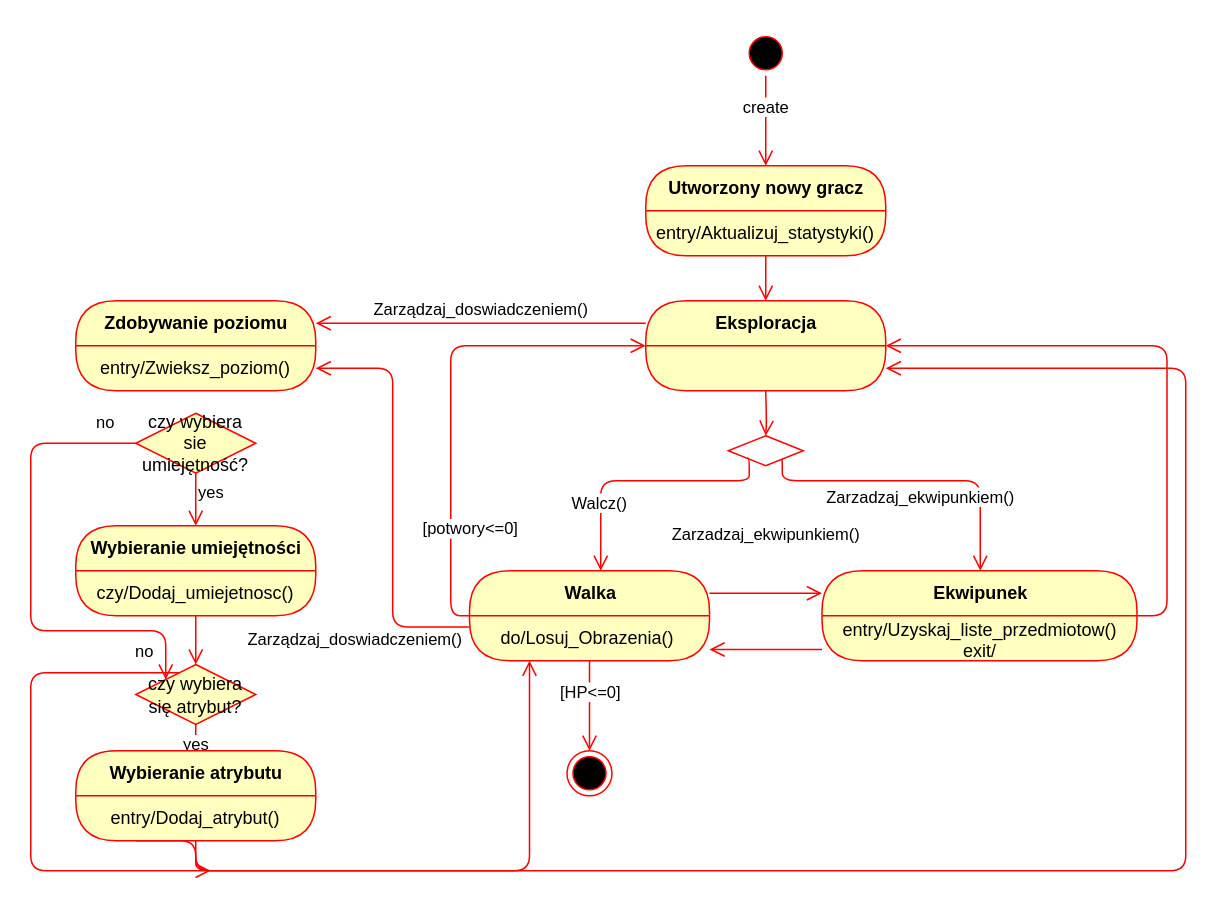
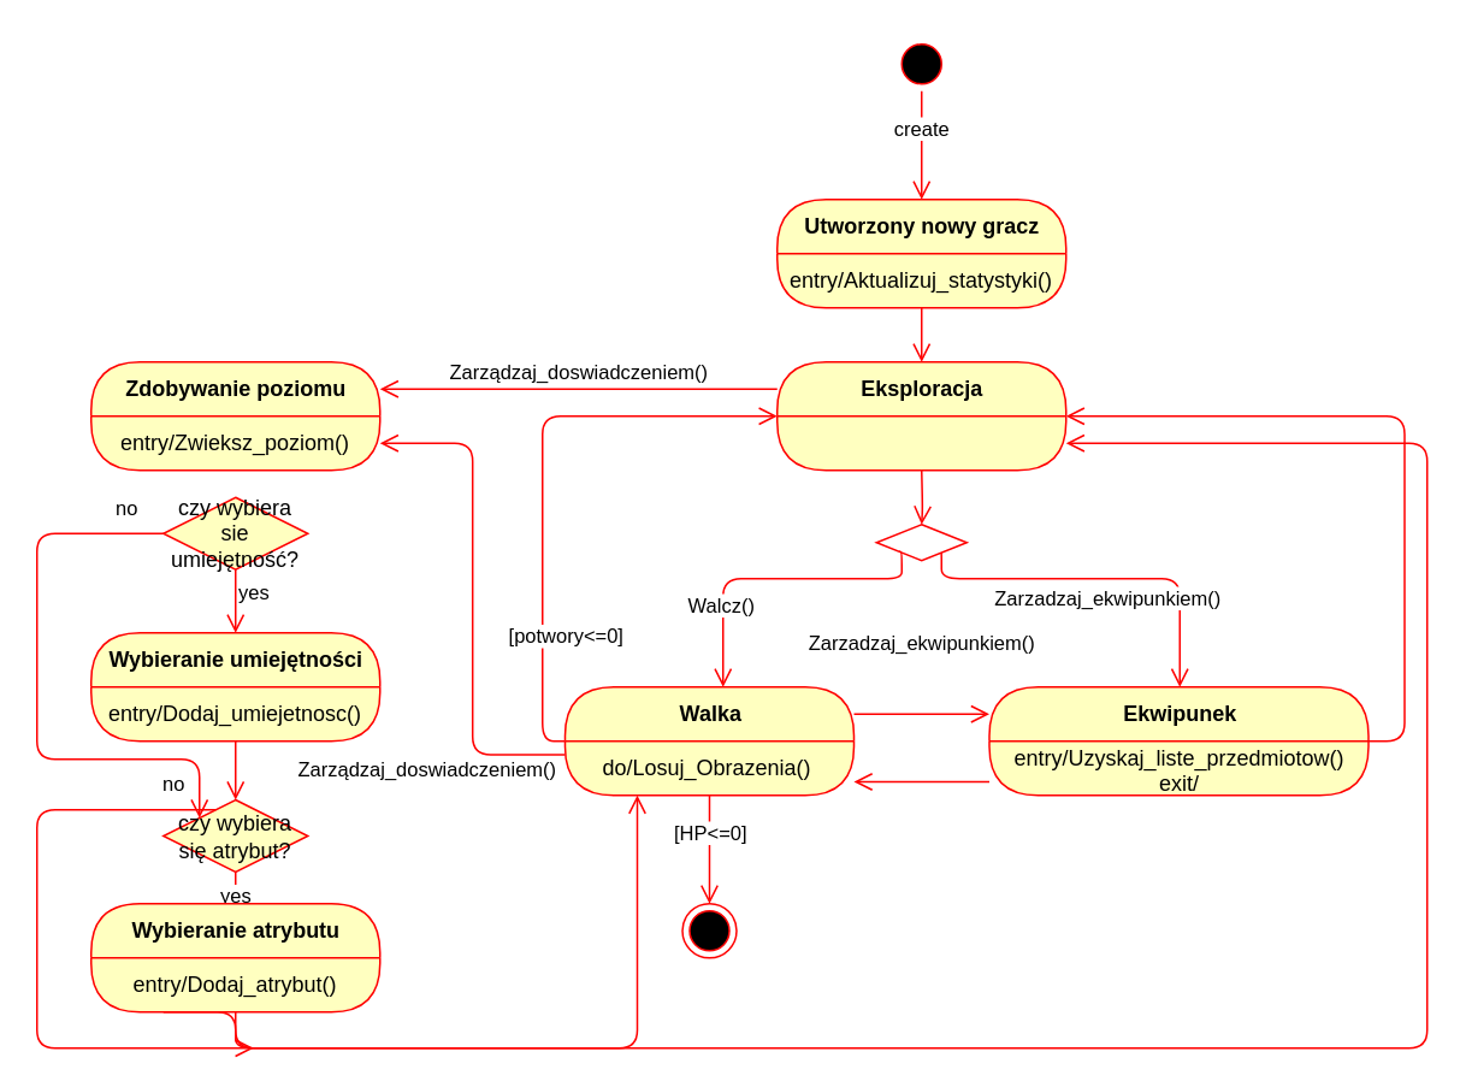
- <mxCell id="34" value="czy/Dodaj_umiejetnosc()" style="text;html=1;strokeColor=none;fillColor=none;align=center;verticalAlign=middle;spacingLeft=4;spacingRight=4;whiteSpace=wrap;overflow=hidden;rotatable=0;fontColor=#000000;" parent="33" vertex="1"><mxGeometry y="30" width="160" height="30" as="geometry" /></mxCell>
+ <mxCell id="34" value="entry/Dodaj_umiejetnosc()" style="text;html=1;strokeColor=none;fillColor=none;align=center;verticalAlign=middle;spacingLeft=4;spacingRight=4;whiteSpace=wrap;overflow=hidden;rotatable=0;fontColor=#000000;" parent="33" vertex="1"><mxGeometry y="30" width="160" height="30" as="geometry" /></mxCell>
